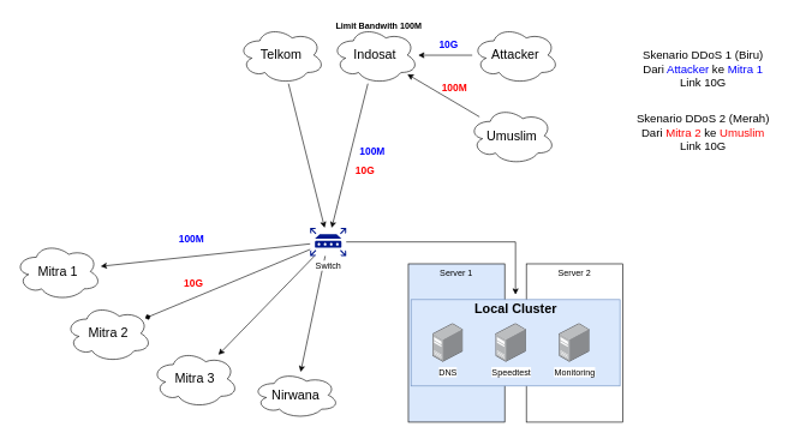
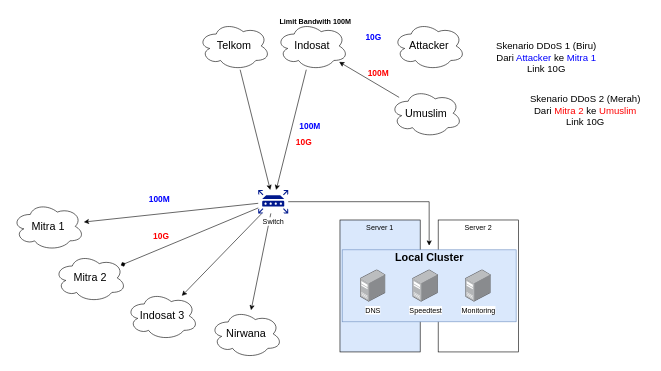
- <mxCell id="28" style="rounded=0;orthogonalLoop=1;jettySize=auto;html=1;" edge="1" parent="1" source="29" target="5"><mxGeometry relative="1" as="geometry" /></mxCell>
- <mxCell id="27" value="Skenario DDoS 1 (Biru)&lt;br style=&quot;font-size: 16px;&quot;&gt;Dari &lt;font color=&quot;#0000ff&quot; style=&quot;font-size: 16px;&quot;&gt;Attacker &lt;/font&gt;ke &lt;font color=&quot;#0000ff&quot; style=&quot;font-size: 16px;&quot;&gt;Mitra 1&lt;/font&gt;&lt;br style=&quot;font-size: 16px;&quot;&gt;Link 10G" style="text;html=1;align=center;verticalAlign=middle;resizable=0;points=[];autosize=1;strokeColor=none;fillColor=none;fontColor=#000000;fontSize=16;" vertex="1" parent="1"><mxGeometry x="880" y="60" width="190" height="70" as="geometry" /></mxCell>
+ <mxCell id="27" value="Skenario DDoS 1 (Biru)&lt;br style=&quot;font-size: 16px;&quot;&gt;Dari &lt;font color=&quot;#0000ff&quot; style=&quot;font-size: 16px;&quot;&gt;Attacker &lt;/font&gt;ke &lt;font color=&quot;#0000ff&quot; style=&quot;font-size: 16px;&quot;&gt;Mitra 1&lt;/font&gt;&lt;br style=&quot;font-size: 16px;&quot;&gt;Link 10G" style="text;html=1;align=center;verticalAlign=middle;resizable=0;points=[];autosize=1;strokeColor=none;fillColor=none;fontColor=#000000;fontSize=16;" vertex="1" parent="1"><mxGeometry x="815" y="60" width="190" height="70" as="geometry" /></mxCell>
- <mxCell id="15" value="&lt;font style=&quot;font-size: 18px;&quot;&gt;Mitra 3&lt;/font&gt;" style="ellipse;shape=cloud;whiteSpace=wrap;html=1;" vertex="1" parent="1"><mxGeometry x="210" y="486" width="120" height="80" as="geometry" /></mxCell>
+ <mxCell id="15" value="&lt;font style=&quot;font-size: 18px;&quot;&gt;Indosat 3&lt;/font&gt;" style="ellipse;shape=cloud;whiteSpace=wrap;html=1;" vertex="1" parent="1"><mxGeometry x="210" y="486" width="120" height="80" as="geometry" /></mxCell>
- <mxCell id="12" value="&lt;font style=&quot;font-size: 18px;&quot;&gt;Nirwana&lt;/font&gt;" style="ellipse;shape=cloud;whiteSpace=wrap;html=1;" parent="1" vertex="1"><mxGeometry x="350" y="516" width="120" height="65" as="geometry" /></mxCell>
+ <mxCell id="12" value="&lt;font style=&quot;font-size: 18px;&quot;&gt;Nirwana&lt;/font&gt;" style="ellipse;shape=cloud;whiteSpace=wrap;html=1;" parent="1" vertex="1"><mxGeometry x="350" y="516" width="120" height="80" as="geometry" /></mxCell>
